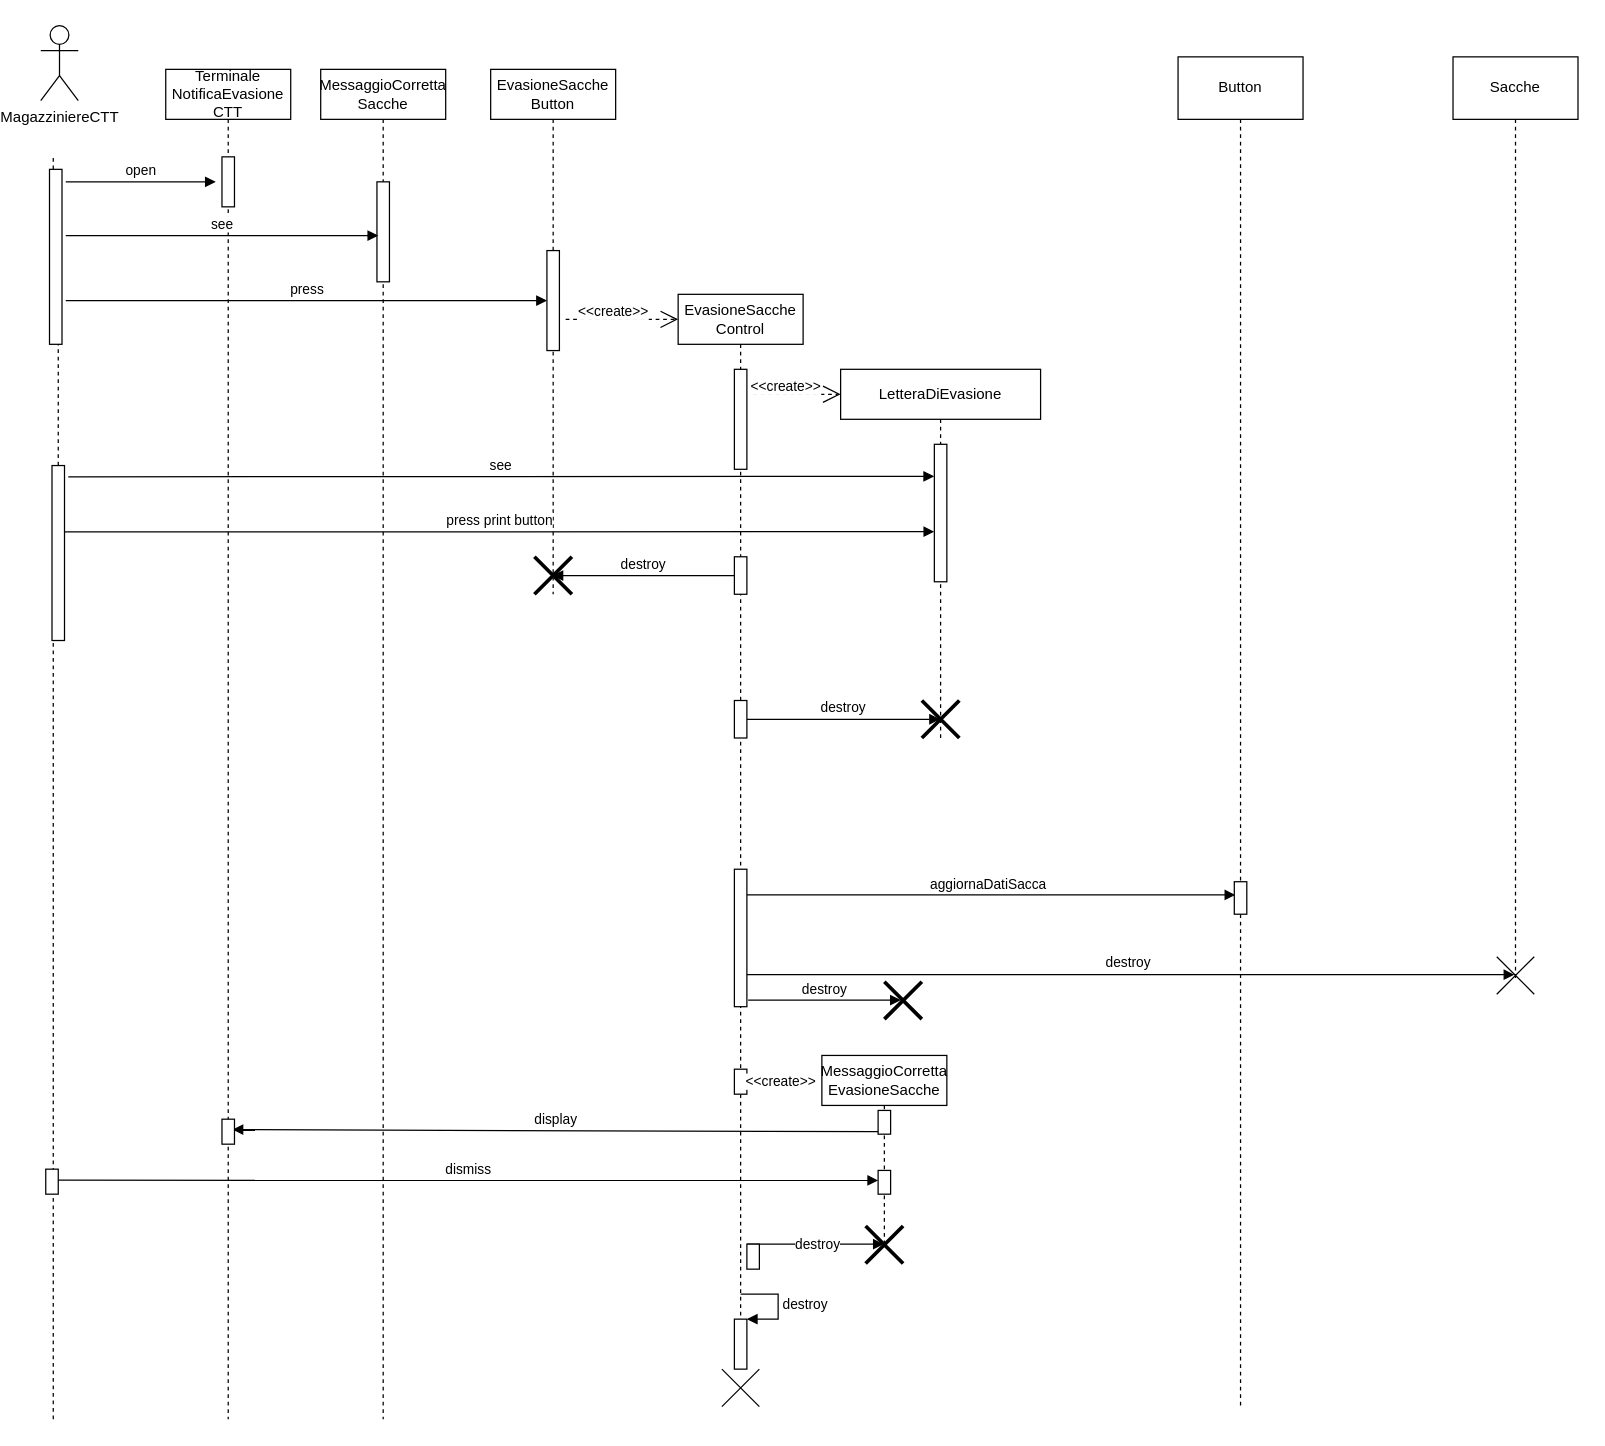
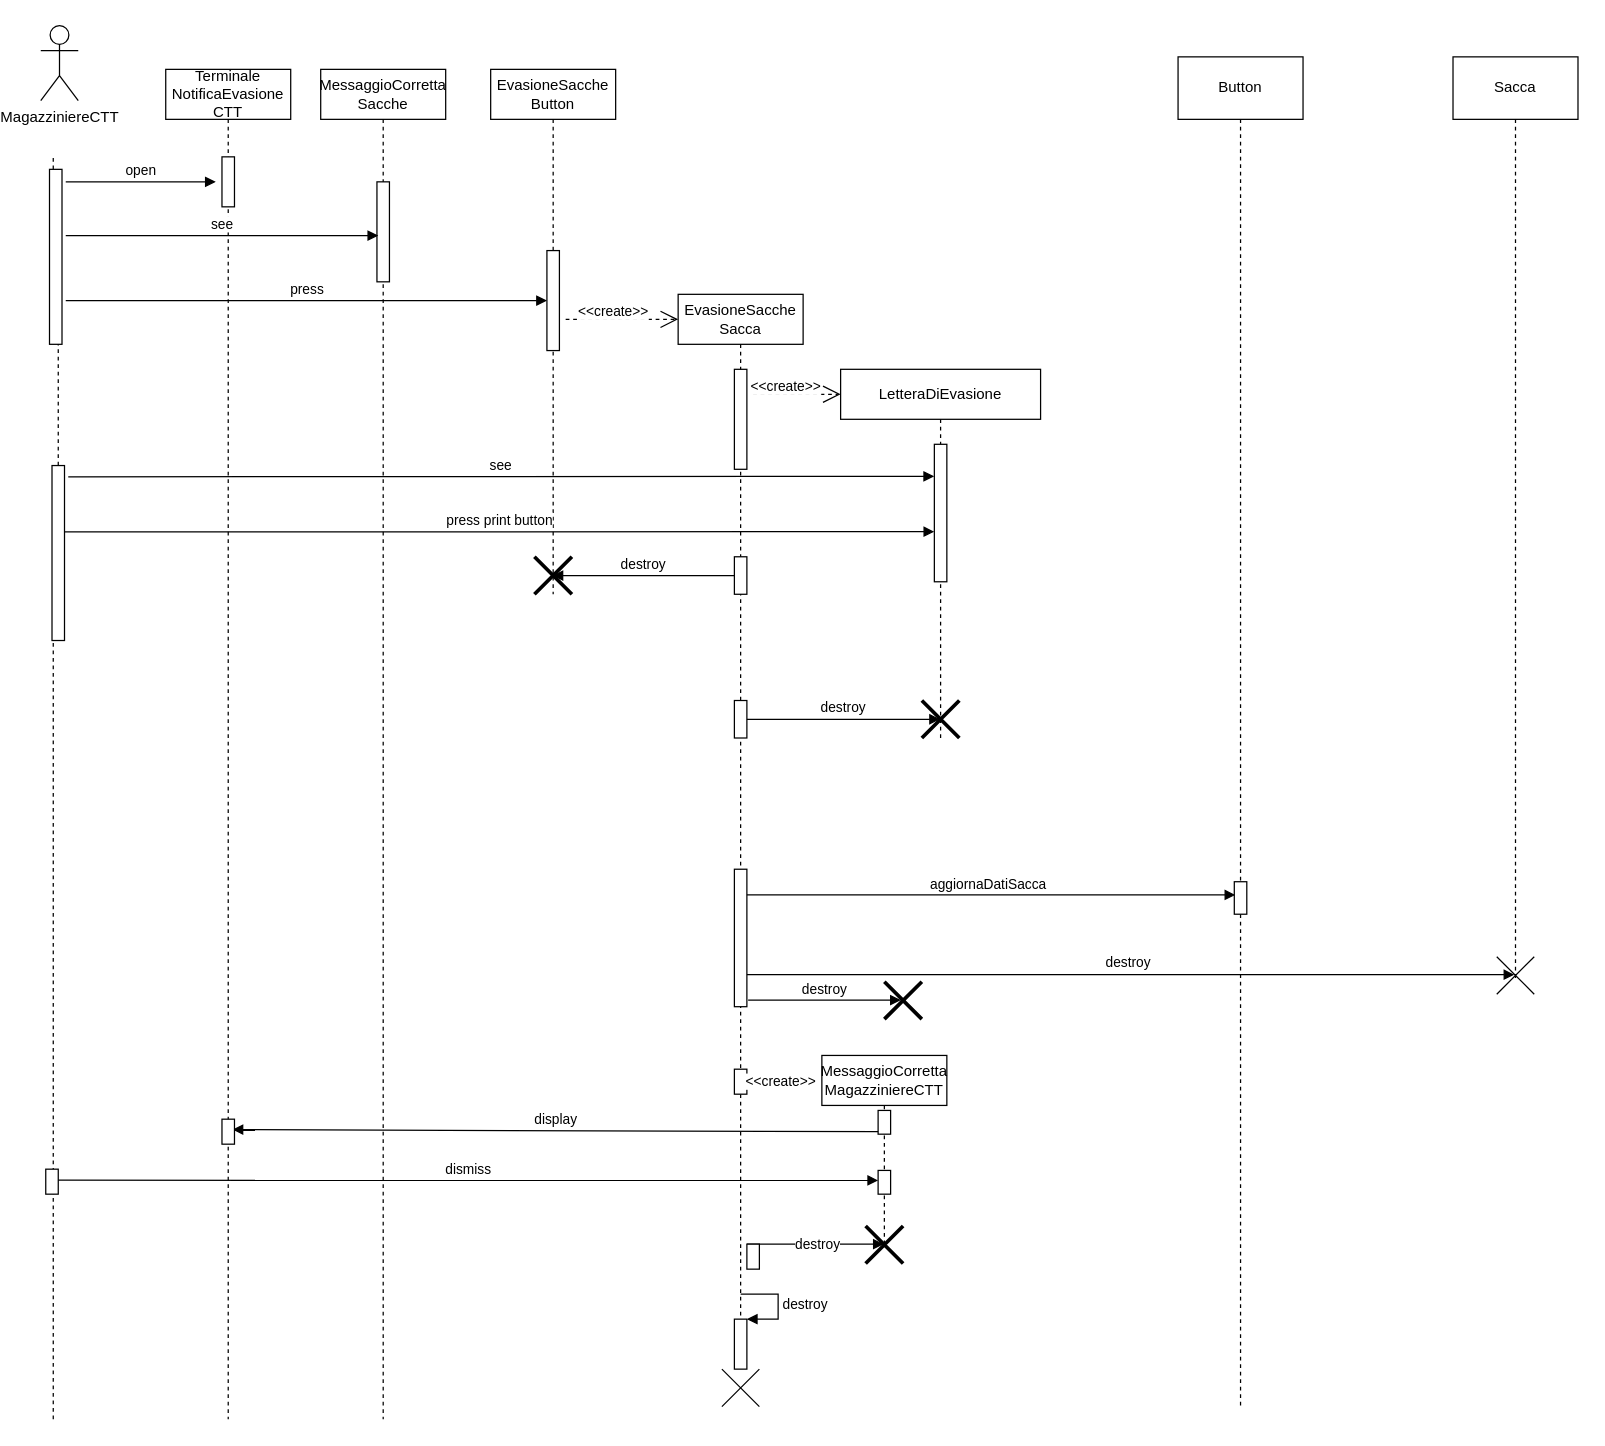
- <mxCell id="48" value="Sacche" style="shape=umlLifeline;perimeter=lifelinePerimeter;whiteSpace=wrap;html=1;container=1;collapsible=0;recursiveResize=0;outlineConnect=0;size=50;" parent="1" vertex="1"><mxGeometry x="1150" y="45" width="100" height="740" as="geometry" /></mxCell>
+ <mxCell id="48" value="Sacca" style="shape=umlLifeline;perimeter=lifelinePerimeter;whiteSpace=wrap;html=1;container=1;collapsible=0;recursiveResize=0;outlineConnect=0;size=50;" parent="1" vertex="1"><mxGeometry x="1150" y="45" width="100" height="740" as="geometry" /></mxCell>
- <mxCell id="23" value="EvasioneSacche Control" style="shape=umlLifeline;perimeter=lifelinePerimeter;whiteSpace=wrap;html=1;container=1;collapsible=0;recursiveResize=0;outlineConnect=0;" parent="1" vertex="1"><mxGeometry x="530" y="235" width="100" height="820" as="geometry" /></mxCell>
+ <mxCell id="23" value="EvasioneSacche Sacca" style="shape=umlLifeline;perimeter=lifelinePerimeter;whiteSpace=wrap;html=1;container=1;collapsible=0;recursiveResize=0;outlineConnect=0;" parent="1" vertex="1"><mxGeometry x="530" y="235" width="100" height="820" as="geometry" /></mxCell>
- <mxCell id="37" value="MessaggioCorretta&lt;br&gt;EvasioneSacche" style="shape=umlLifeline;perimeter=lifelinePerimeter;whiteSpace=wrap;html=1;container=1;collapsible=0;recursiveResize=0;outlineConnect=0;" parent="1" vertex="1"><mxGeometry x="645" y="844" width="100" height="151" as="geometry" /></mxCell>
+ <mxCell id="37" value="MessaggioCorretta&lt;br&gt;MagazziniereCTT" style="shape=umlLifeline;perimeter=lifelinePerimeter;whiteSpace=wrap;html=1;container=1;collapsible=0;recursiveResize=0;outlineConnect=0;" parent="1" vertex="1"><mxGeometry x="645" y="844" width="100" height="151" as="geometry" /></mxCell>
